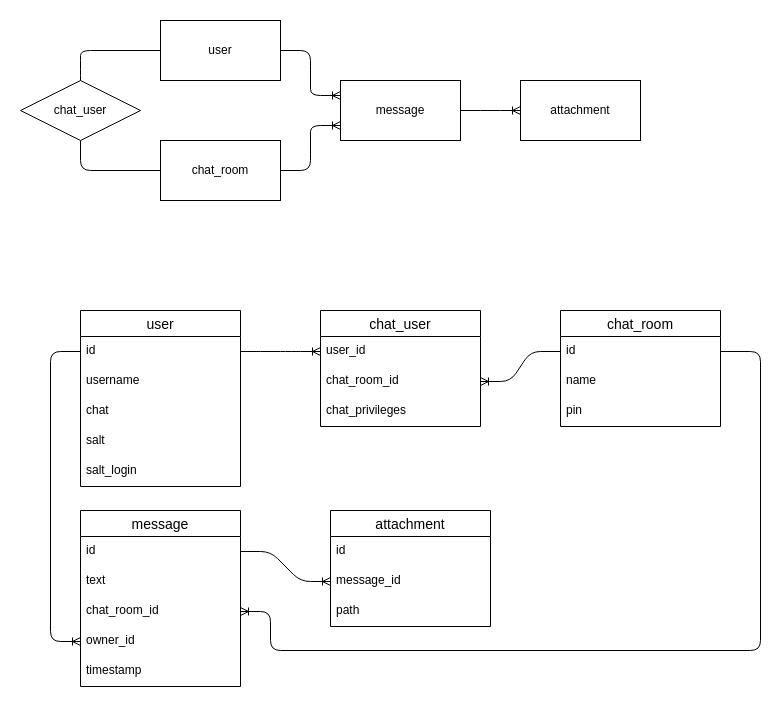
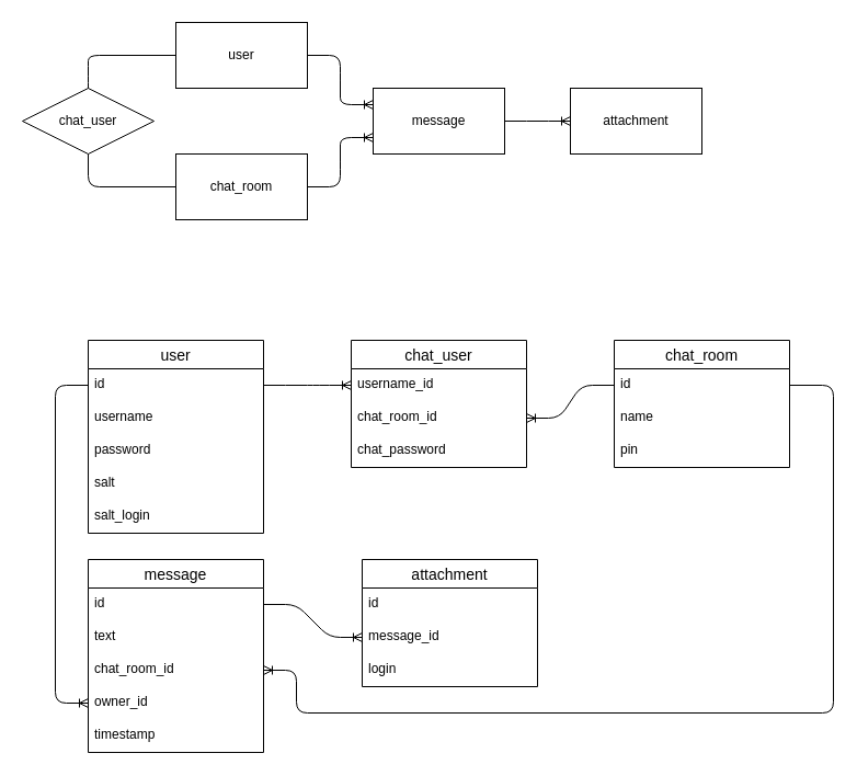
- <mxCell id="22" value="user_id" style="text;strokeColor=none;fillColor=none;spacingLeft=4;spacingRight=4;overflow=hidden;rotatable=0;points=[[0,0.5],[1,0.5]];portConstraint=eastwest;fontSize=12;" parent="21" vertex="1"><mxGeometry y="26" width="160" height="30" as="geometry" /></mxCell>
+ <mxCell id="22" value="username_id" style="text;strokeColor=none;fillColor=none;spacingLeft=4;spacingRight=4;overflow=hidden;rotatable=0;points=[[0,0.5],[1,0.5]];portConstraint=eastwest;fontSize=12;" parent="21" vertex="1"><mxGeometry y="26" width="160" height="30" as="geometry" /></mxCell>
- <mxCell id="14" value="chat" style="text;strokeColor=none;fillColor=none;spacingLeft=4;spacingRight=4;overflow=hidden;rotatable=0;points=[[0,0.5],[1,0.5]];portConstraint=eastwest;fontSize=12;" parent="11" vertex="1"><mxGeometry y="86" width="160" height="30" as="geometry" /></mxCell>
+ <mxCell id="14" value="password" style="text;strokeColor=none;fillColor=none;spacingLeft=4;spacingRight=4;overflow=hidden;rotatable=0;points=[[0,0.5],[1,0.5]];portConstraint=eastwest;fontSize=12;" parent="11" vertex="1"><mxGeometry y="86" width="160" height="30" as="geometry" /></mxCell>
- <mxCell id="24" value="chat_privileges" style="text;strokeColor=none;fillColor=none;spacingLeft=4;spacingRight=4;overflow=hidden;rotatable=0;points=[[0,0.5],[1,0.5]];portConstraint=eastwest;fontSize=12;" parent="21" vertex="1"><mxGeometry y="86" width="160" height="30" as="geometry" /></mxCell>
+ <mxCell id="24" value="chat_password" style="text;strokeColor=none;fillColor=none;spacingLeft=4;spacingRight=4;overflow=hidden;rotatable=0;points=[[0,0.5],[1,0.5]];portConstraint=eastwest;fontSize=12;" parent="21" vertex="1"><mxGeometry y="86" width="160" height="30" as="geometry" /></mxCell>
- <mxCell id="34" value="path" style="text;strokeColor=none;fillColor=none;spacingLeft=4;spacingRight=4;overflow=hidden;rotatable=0;points=[[0,0.5],[1,0.5]];portConstraint=eastwest;fontSize=12;" parent="31" vertex="1"><mxGeometry y="86" width="160" height="30" as="geometry" /></mxCell>
+ <mxCell id="34" value="login" style="text;strokeColor=none;fillColor=none;spacingLeft=4;spacingRight=4;overflow=hidden;rotatable=0;points=[[0,0.5],[1,0.5]];portConstraint=eastwest;fontSize=12;" parent="31" vertex="1"><mxGeometry y="86" width="160" height="30" as="geometry" /></mxCell>
